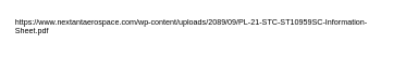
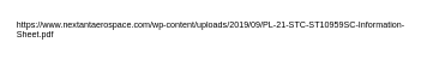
- <mxCell id="2" value="https://www.nextantaerospace.com/wp-content/uploads/2089/09/PL-21-STC-ST10959SC-Information-Sheet.pdf" style="text;whiteSpace=wrap;" vertex="1" parent="1"><mxGeometry x="20" y="20" width="560" height="50" as="geometry" /></mxCell>
+ <mxCell id="2" value="https://www.nextantaerospace.com/wp-content/uploads/2019/09/PL-21-STC-ST10959SC-Information-Sheet.pdf" style="text;whiteSpace=wrap;" vertex="1" parent="1"><mxGeometry x="20" y="20" width="560" height="50" as="geometry" /></mxCell>
